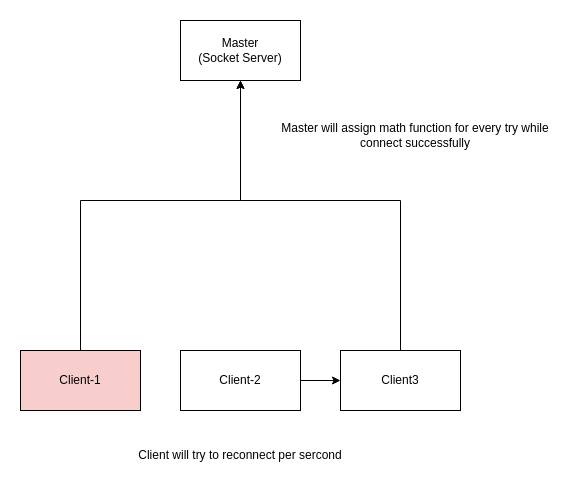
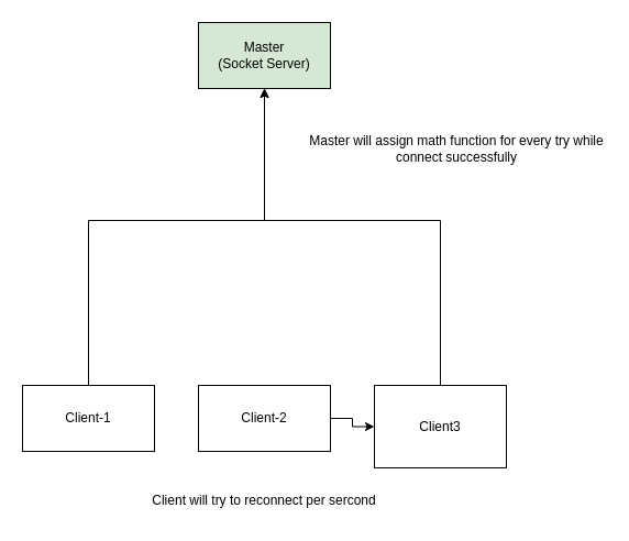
- <mxCell id="2" value="Master&lt;br&gt;(Socket Server)" style="rounded=0;whiteSpace=wrap;html=1;" vertex="1" parent="1"><mxGeometry x="180" y="20" width="120" height="60" as="geometry" /></mxCell>
+ <mxCell id="2" value="Master&lt;br&gt;(Socket Server)" style="rounded=0;whiteSpace=wrap;html=1;fillColor=#d5e8d4;" vertex="1" parent="1"><mxGeometry x="180" y="20" width="120" height="60" as="geometry" /></mxCell>
- <mxCell id="4" value="Client-1" style="rounded=0;whiteSpace=wrap;html=1;fillColor=#f8cecc;" vertex="1" parent="1"><mxGeometry x="20" y="350" width="120" height="60" as="geometry" /></mxCell>
+ <mxCell id="4" value="Client-1" style="rounded=0;whiteSpace=wrap;html=1;" vertex="1" parent="1"><mxGeometry x="20" y="350" width="120" height="60" as="geometry" /></mxCell>
- <mxCell id="8" value="Client3" style="rounded=0;whiteSpace=wrap;html=1;" vertex="1" parent="1"><mxGeometry x="340" y="350" width="120" height="60" as="geometry" /></mxCell>
+ <mxCell id="8" value="Client3" style="rounded=0;whiteSpace=wrap;html=1;" vertex="1" parent="1"><mxGeometry x="340" y="350" width="120" height="75" as="geometry" /></mxCell>
